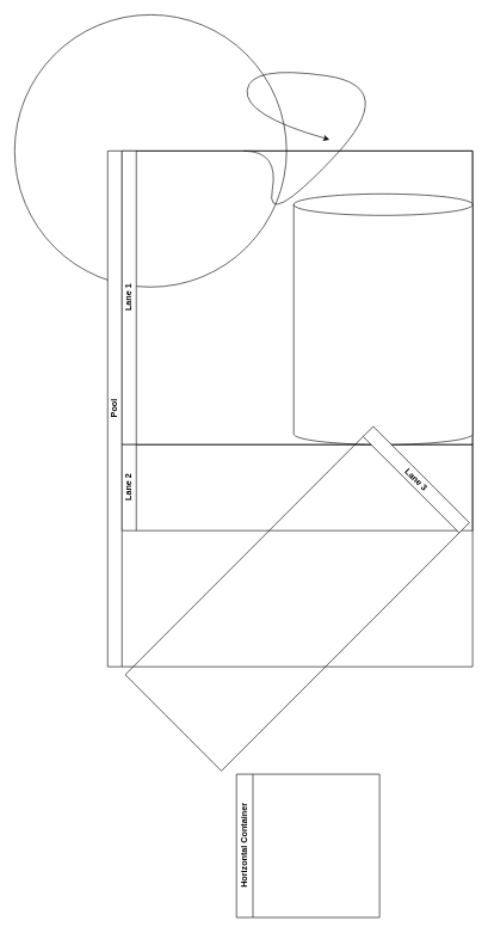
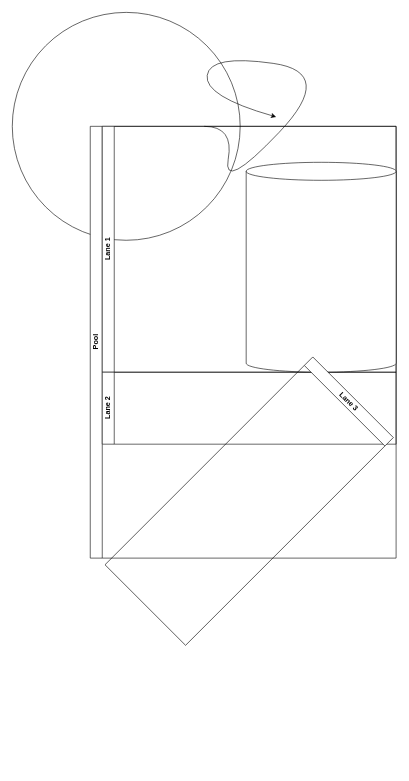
- <mxCell id="3" value="Horizontal Container" style="swimlane;horizontal=0;whiteSpace=wrap;html=1;" vertex="1" parent="1"><mxGeometry x="330" y="1080" width="200" height="200" as="geometry" /></mxCell>
